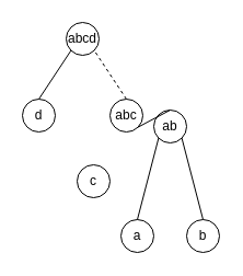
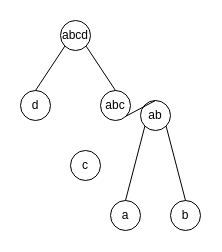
- <mxCell id="10" value="" style="endArrow=none;html=1;rounded=0;exitX=0.5;exitY=0;exitDx=0;exitDy=0;entryX=1;entryY=1;entryDx=0;entryDy=0;dashed=1;" edge="1" parent="1" source="4" target="6"><mxGeometry width="50" height="50" relative="1" as="geometry"><mxPoint x="45" y="110" as="sourcePoint" /><mxPoint x="80" y="50" as="targetPoint" /></mxGeometry></mxCell>
+ <mxCell id="10" value="" style="endArrow=none;html=1;rounded=0;exitX=0.5;exitY=0;exitDx=0;exitDy=0;entryX=1;entryY=1;entryDx=0;entryDy=0;" edge="1" parent="1" source="4" target="6"><mxGeometry width="50" height="50" relative="1" as="geometry"><mxPoint x="45" y="110" as="sourcePoint" /><mxPoint x="80" y="50" as="targetPoint" /></mxGeometry></mxCell>
